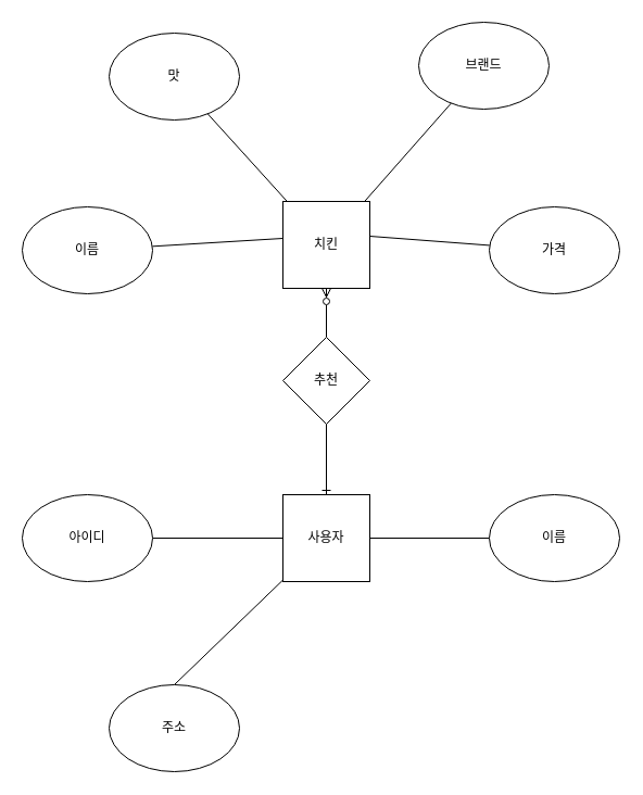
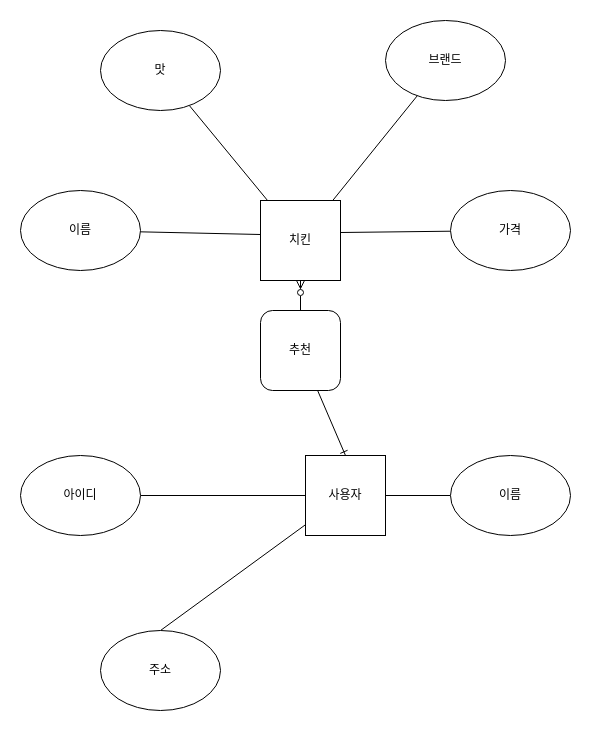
- <mxCell id="3" value="치킨" style="whiteSpace=wrap;html=1;aspect=fixed;" vertex="1" parent="1"><mxGeometry x="260" y="185" width="80" height="80" as="geometry" /></mxCell>
+ <mxCell id="3" value="치킨" style="whiteSpace=wrap;html=1;aspect=fixed;" vertex="1" parent="1"><mxGeometry x="260" y="200" width="80" height="80" as="geometry" /></mxCell>
- <mxCell id="20" value="추천" style="rhombus;whiteSpace=wrap;html=1;" vertex="1" parent="1"><mxGeometry x="260" y="310" width="80" height="80" as="geometry" /></mxCell>
+ <mxCell id="20" value="추천" style="whiteSpace=wrap;html=1;rounded=1;" vertex="1" parent="1"><mxGeometry x="260" y="310" width="80" height="80" as="geometry" /></mxCell>
- <mxCell id="8" value="사용자" style="whiteSpace=wrap;html=1;aspect=fixed;" vertex="1" parent="1"><mxGeometry x="260" y="455" width="80" height="80" as="geometry" /></mxCell>
+ <mxCell id="8" value="사용자" style="whiteSpace=wrap;html=1;aspect=fixed;" vertex="1" parent="1"><mxGeometry x="305" y="455" width="80" height="80" as="geometry" /></mxCell>
